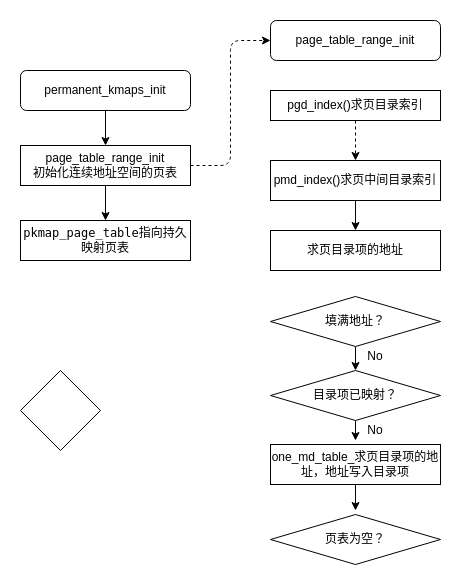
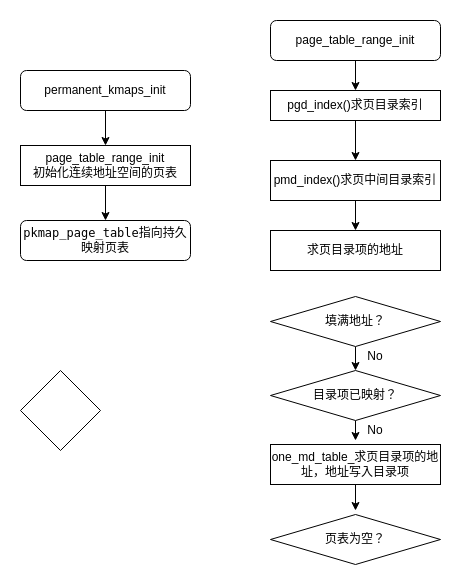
+ <mxCell id="8" style="edgeStyle=orthogonalEdgeStyle;rounded=0;orthogonalLoop=1;jettySize=auto;html=1;exitX=0.5;exitY=1;exitDx=0;exitDy=0;entryX=0.5;entryY=0;entryDx=0;entryDy=0;" edge="1" parent="1" source="9" target="11"><mxGeometry relative="1" as="geometry" /></mxCell>
- <mxCell id="5" style="edgeStyle=orthogonalEdgeStyle;orthogonalLoop=1;jettySize=auto;html=1;exitX=1;exitY=0.5;exitDx=0;exitDy=0;entryX=0;entryY=0.5;entryDx=0;entryDy=0;rounded=1;dashed=1;" edge="1" parent="1" source="6" target="9"><mxGeometry relative="1" as="geometry" /></mxCell>
- <mxCell id="10" style="edgeStyle=orthogonalEdgeStyle;rounded=0;orthogonalLoop=1;jettySize=auto;html=1;exitX=0.5;exitY=1;exitDx=0;exitDy=0;entryX=0.5;entryY=0;entryDx=0;entryDy=0;dashed=1;" edge="1" parent="1" source="11" target="13"><mxGeometry relative="1" as="geometry" /></mxCell>
+ <mxCell id="10" style="edgeStyle=orthogonalEdgeStyle;rounded=0;orthogonalLoop=1;jettySize=auto;html=1;exitX=0.5;exitY=1;exitDx=0;exitDy=0;entryX=0.5;entryY=0;entryDx=0;entryDy=0;" edge="1" parent="1" source="11" target="13"><mxGeometry relative="1" as="geometry" /></mxCell>
- <mxCell id="7" value="&lt;font face=&quot;monospace&quot;&gt;&lt;span style=&quot;white-space: pre&quot;&gt;pkmap_page_table指向持久&lt;br/&gt;映射页表&lt;br/&gt;&lt;/span&gt;&lt;/font&gt;" style="rounded=0;whiteSpace=wrap;html=1;" vertex="1" parent="1"><mxGeometry x="20" y="220" width="170" height="40" as="geometry" /></mxCell>
+ <mxCell id="7" value="&lt;font face=&quot;monospace&quot;&gt;&lt;span style=&quot;white-space: pre&quot;&gt;pkmap_page_table指向持久&lt;br/&gt;映射页表&lt;br/&gt;&lt;/span&gt;&lt;/font&gt;" style="whiteSpace=wrap;html=1;rounded=1;" vertex="1" parent="1"><mxGeometry x="20" y="220" width="170" height="40" as="geometry" /></mxCell>
